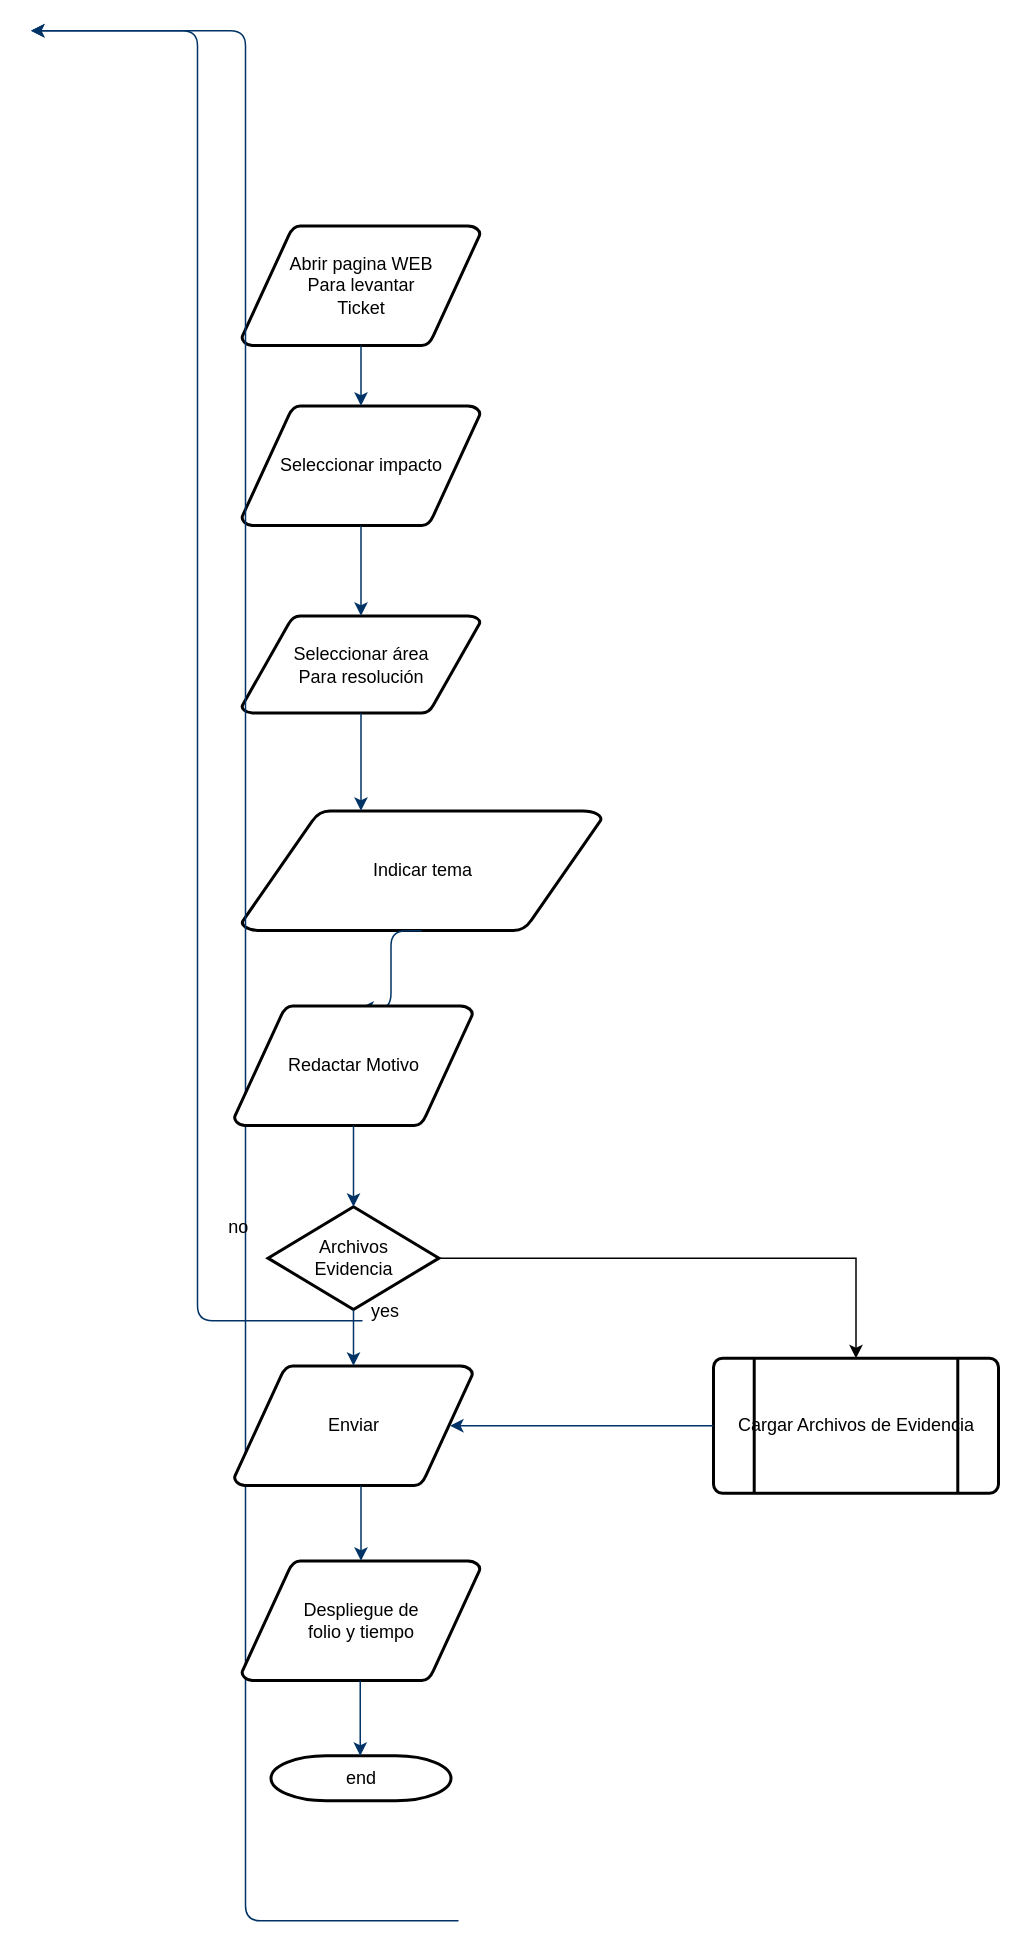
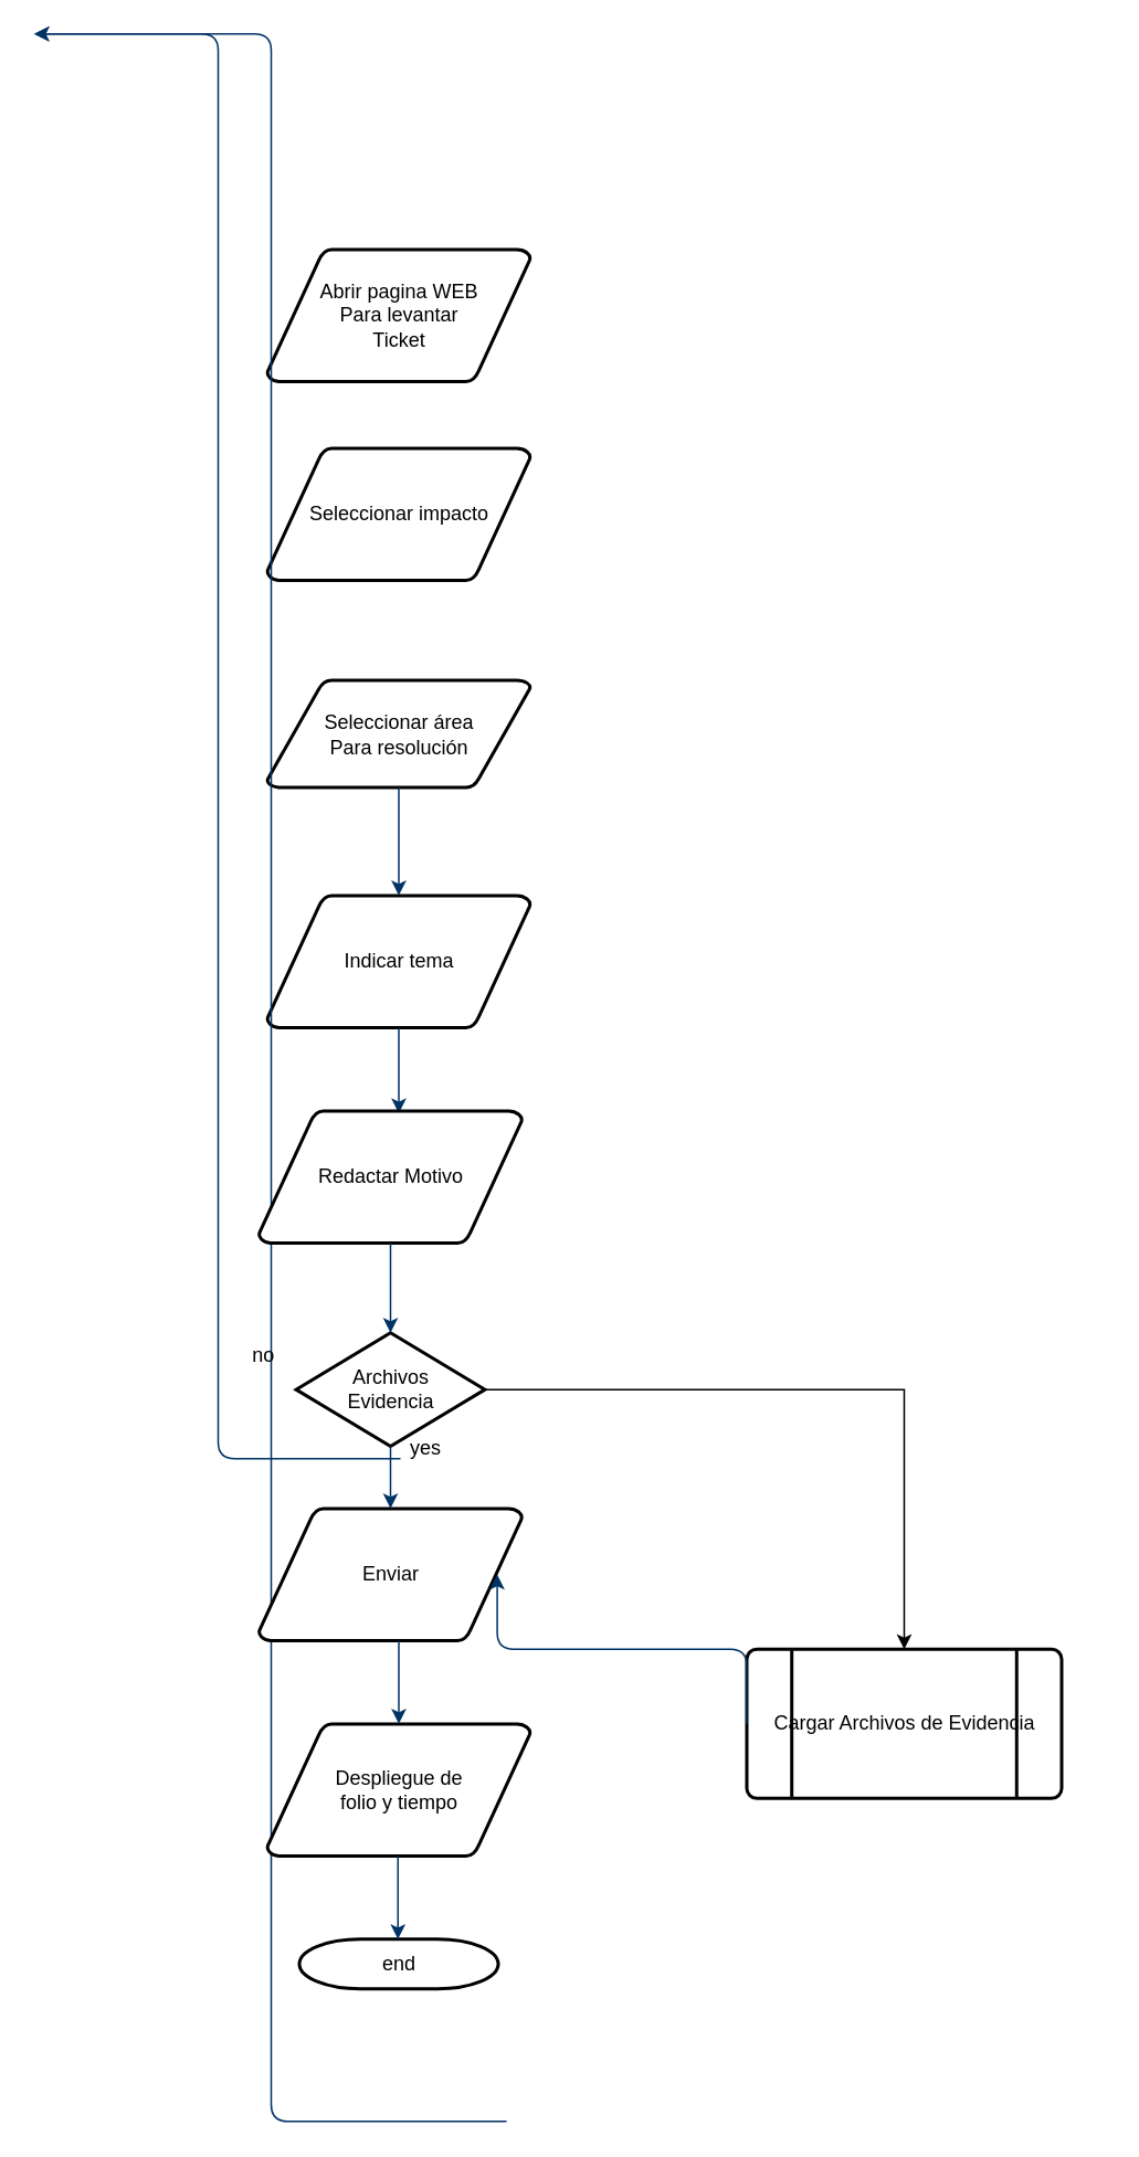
- <mxCell id="5" style="fontStyle=1;strokeColor=#003366;strokeWidth=1;html=1;" parent="1" source="2" target="4" edge="1"><mxGeometry relative="1" as="geometry" /></mxCell>
- <mxCell id="6" style="fontStyle=1;strokeColor=#003366;strokeWidth=1;html=1;" parent="1" source="4" target="3" edge="1"><mxGeometry relative="1" as="geometry"><mxPoint x="240" y="410" as="targetPoint" /></mxGeometry></mxCell>
- <mxCell id="7" value="Indicar tema" style="shape=mxgraph.flowchart.data;strokeWidth=2;gradientColor=none;gradientDirection=north;fontStyle=0;html=1;" parent="1" vertex="1"><mxGeometry x="160.5" y="540" width="240" height="80" as="geometry" /></mxCell>
+ <mxCell id="7" value="Indicar tema" style="shape=mxgraph.flowchart.data;strokeWidth=2;gradientColor=none;gradientDirection=north;fontStyle=0;html=1;" parent="1" vertex="1"><mxGeometry x="160.5" y="540" width="159" height="80" as="geometry" /></mxCell>
- <mxCell id="15" value="Cargar Archivos de Evidencia" style="shape=mxgraph.flowchart.predefined_process;strokeWidth=2;gradientColor=none;gradientDirection=north;fontStyle=0;html=1;" parent="1" vertex="1"><mxGeometry x="475" y="905" width="190" height="90" as="geometry" /></mxCell>
+ <mxCell id="15" value="Cargar Archivos de Evidencia" style="shape=mxgraph.flowchart.predefined_process;strokeWidth=2;gradientColor=none;gradientDirection=north;fontStyle=0;html=1;" parent="1" vertex="1"><mxGeometry x="450" y="995" width="190" height="90" as="geometry" /></mxCell>
